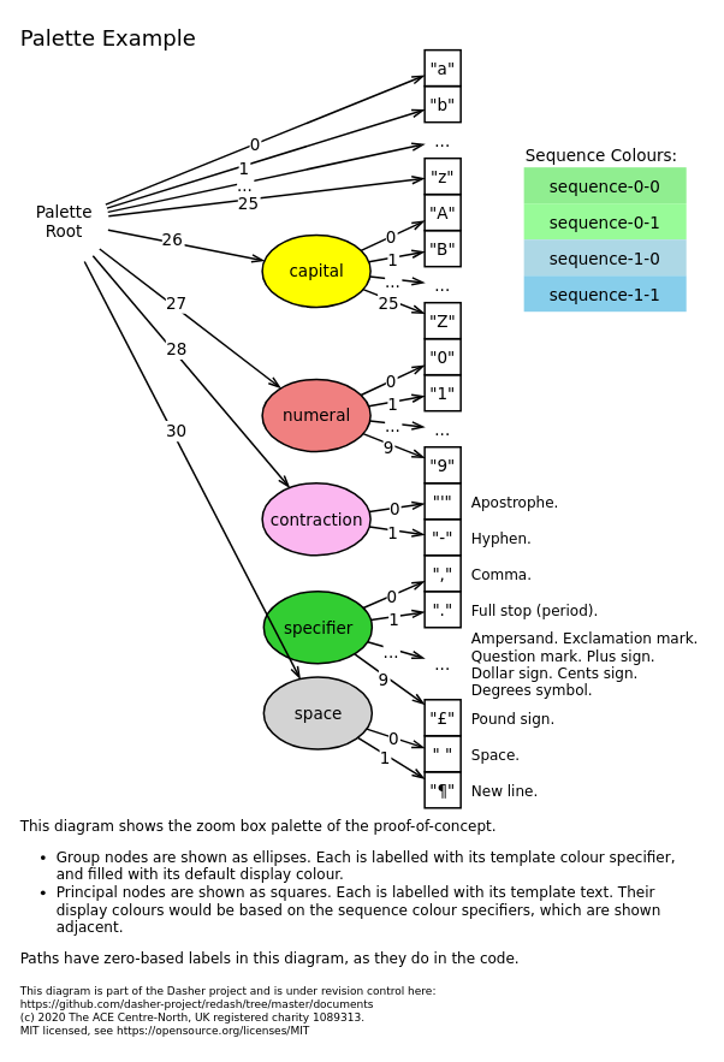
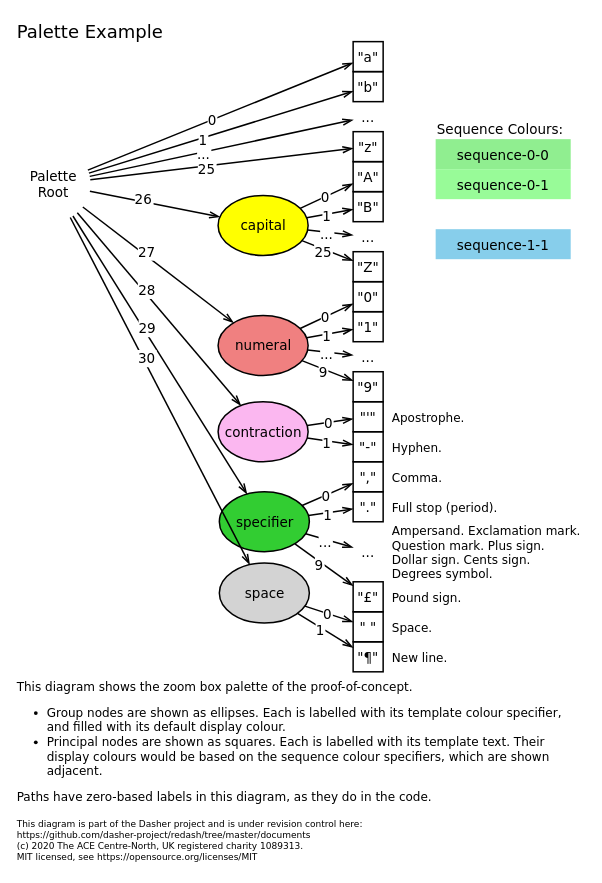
- <mxCell id="67" value="sequence-1-0" style="rounded=0;shadow=0;comic=0;labelBackgroundColor=none;strokeWidth=2;fontFamily=DejaVu Sans;fontSize=18;fontColor=#000000;align=center;arcSize=20;spacingTop=10;spacingLeft=10;spacing=2;spacingBottom=10;spacingRight=10;points=[[0.2, 0], [0.4, 0], [0.6, 0], [0.8, 0], [0.5,1]];verticalAlign=middle;fillColor=#add8e6;strokeColor=none;" vertex="1" parent="1"><mxGeometry x="580" y="265" width="180" height="40" as="geometry" /></mxCell>
+ <mxCell id="61" value="29" style="endArrow=openThin;fontSize=18;strokeWidth=2;endFill=0;endSize=10;labelBackgroundColor=#ffffff;spacingTop=0;align=center;rounded=0;elbow=vertical;fontFamily=DejaVu Sans;startArrow=none;startFill=0;startSize=10;verticalAlign=middle;spacing=5;" parent="1" source="9" target="40" edge="1"><mxGeometry x="-0.183" y="5" width="50" height="50" relative="1" as="geometry"><mxPoint x="210.101" y="331.575" as="sourcePoint" /><mxPoint x="341.786" y="606.888" as="targetPoint" /><mxPoint as="offset" /></mxGeometry></mxCell>
